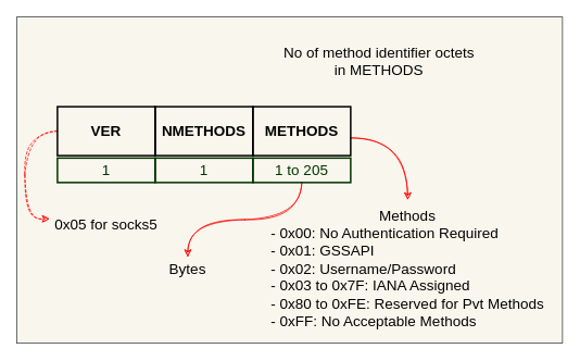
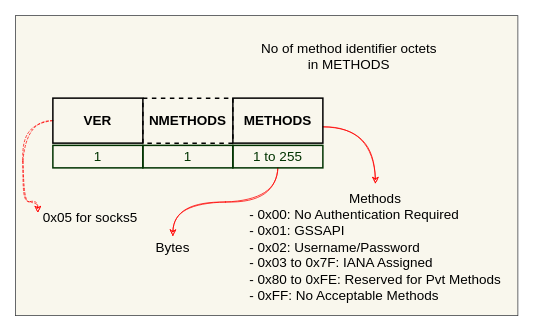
- <mxCell id="5" value="&lt;b&gt;&lt;font color=&quot;#000000&quot; style=&quot;font-size: 18px;&quot;&gt;NMETHODS&lt;/font&gt;&lt;/b&gt;" style="rounded=0;whiteSpace=wrap;html=1;fillColor=none;strokeColor=#000000;strokeWidth=2;" vertex="1" parent="1"><mxGeometry x="190" y="130" width="120" height="60" as="geometry" /></mxCell>
+ <mxCell id="5" value="&lt;b&gt;&lt;font color=&quot;#000000&quot; style=&quot;font-size: 18px;&quot;&gt;NMETHODS&lt;/font&gt;&lt;/b&gt;" style="rounded=0;whiteSpace=wrap;html=1;fillColor=none;strokeColor=#000000;strokeWidth=2;dashed=1;" vertex="1" parent="1"><mxGeometry x="190" y="130" width="120" height="60" as="geometry" /></mxCell>
- <mxCell id="14" value="&lt;font color=&quot;#003300&quot;&gt;1 to 205&lt;/font&gt;" style="rounded=0;whiteSpace=wrap;html=1;fontSize=18;fillColor=none;strokeWidth=2;strokeColor=#003300;" vertex="1" parent="1"><mxGeometry x="310" y="193" width="120" height="30" as="geometry" /></mxCell>
+ <mxCell id="14" value="&lt;font color=&quot;#003300&quot;&gt;1 to 255&lt;/font&gt;" style="rounded=0;whiteSpace=wrap;html=1;fontSize=18;fillColor=none;strokeWidth=2;strokeColor=#003300;" vertex="1" parent="1"><mxGeometry x="310" y="193" width="120" height="30" as="geometry" /></mxCell>
- <mxCell id="8" value="&lt;font color=&quot;#000000&quot;&gt;0x05 for socks5&lt;/font&gt;" style="text;html=1;strokeColor=none;fillColor=none;align=center;verticalAlign=middle;whiteSpace=wrap;rounded=0;fontSize=18;" vertex="1" parent="1"><mxGeometry x="60" y="260" width="140" height="30" as="geometry" /></mxCell>
+ <mxCell id="8" value="&lt;font color=&quot;#000000&quot;&gt;0x05 for socks5&lt;/font&gt;" style="text;html=1;strokeColor=none;fillColor=none;align=center;verticalAlign=middle;whiteSpace=wrap;rounded=0;fontSize=18;" vertex="1" parent="1"><mxGeometry x="50" y="275" width="140" height="30" as="geometry" /></mxCell>
